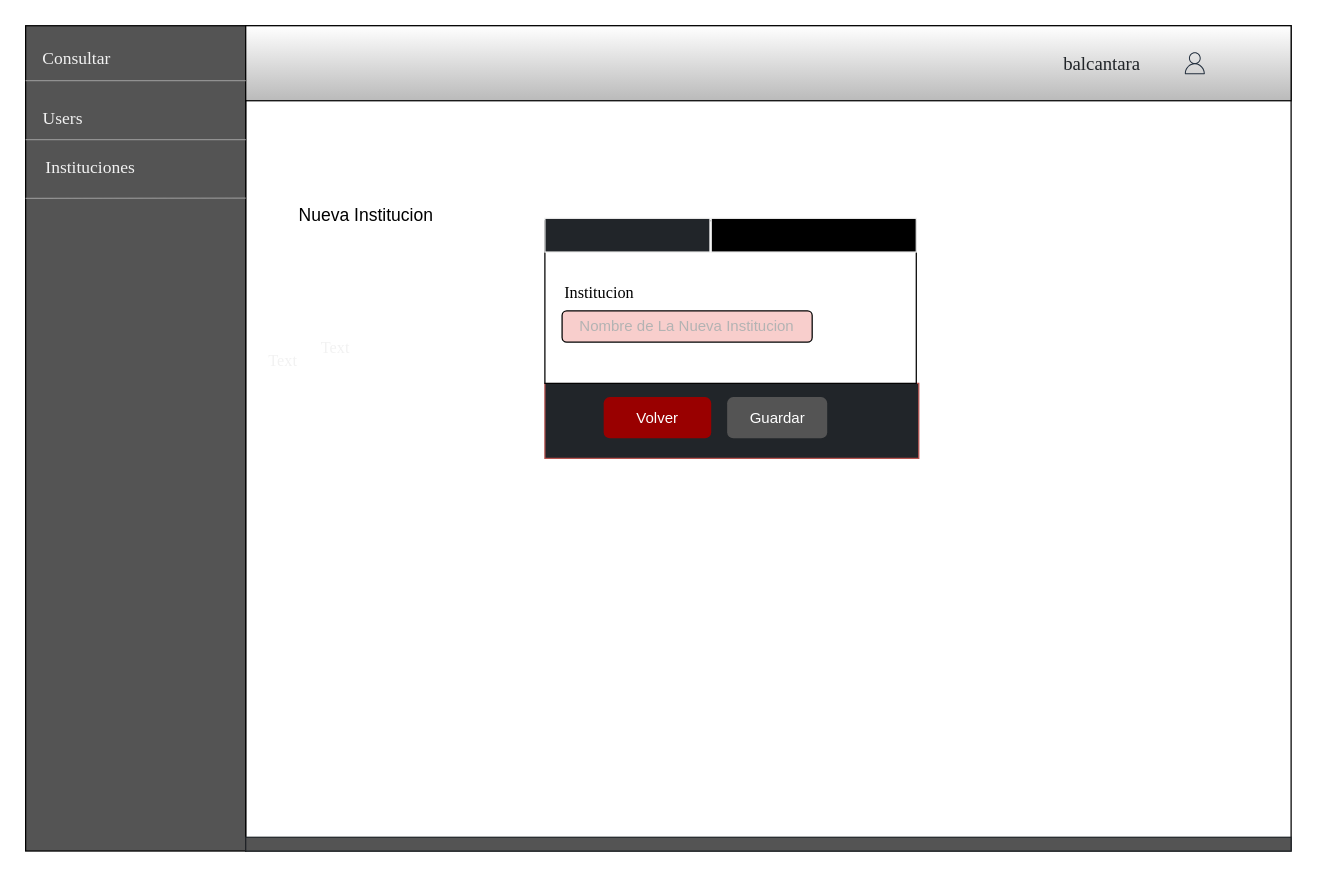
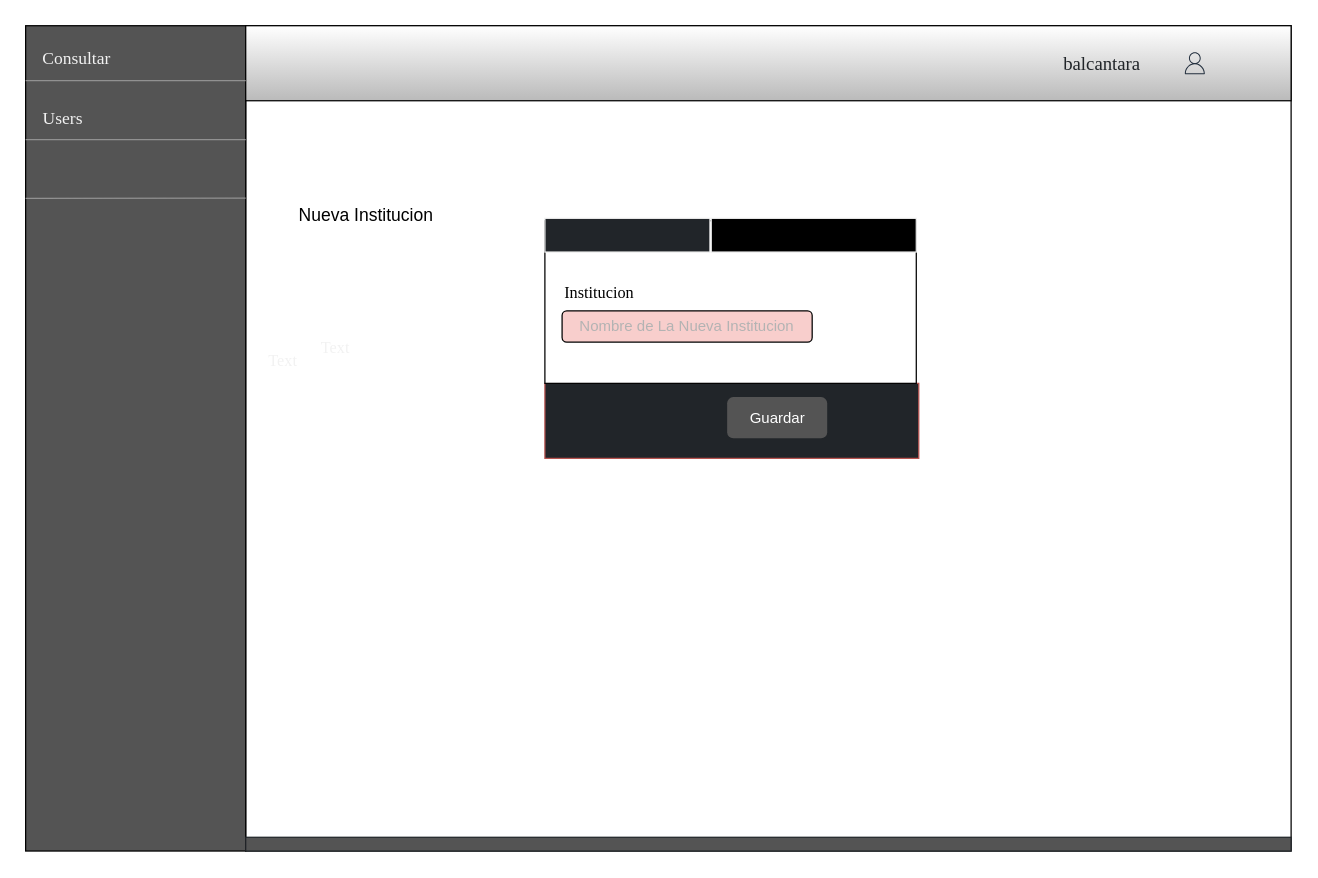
- <mxCell id="12" value="Instituciones" style="text;html=1;strokeColor=none;fillColor=none;align=center;verticalAlign=middle;whiteSpace=wrap;rounded=0;fontFamily=Times New Roman;fontSize=14;fontColor=#F2F2F2;" parent="1" vertex="1"><mxGeometry x="42" y="119" width="60" height="30" as="geometry" /></mxCell>
- <mxCell id="27" value="Volver" style="rounded=1;fillColor=#990000;align=center;strokeColor=none;html=1;fontColor=#ffffff;fontSize=12;sketch=0;" parent="1" vertex="1"><mxGeometry x="482.25" y="317" width="86" height="33" as="geometry" /></mxCell>
